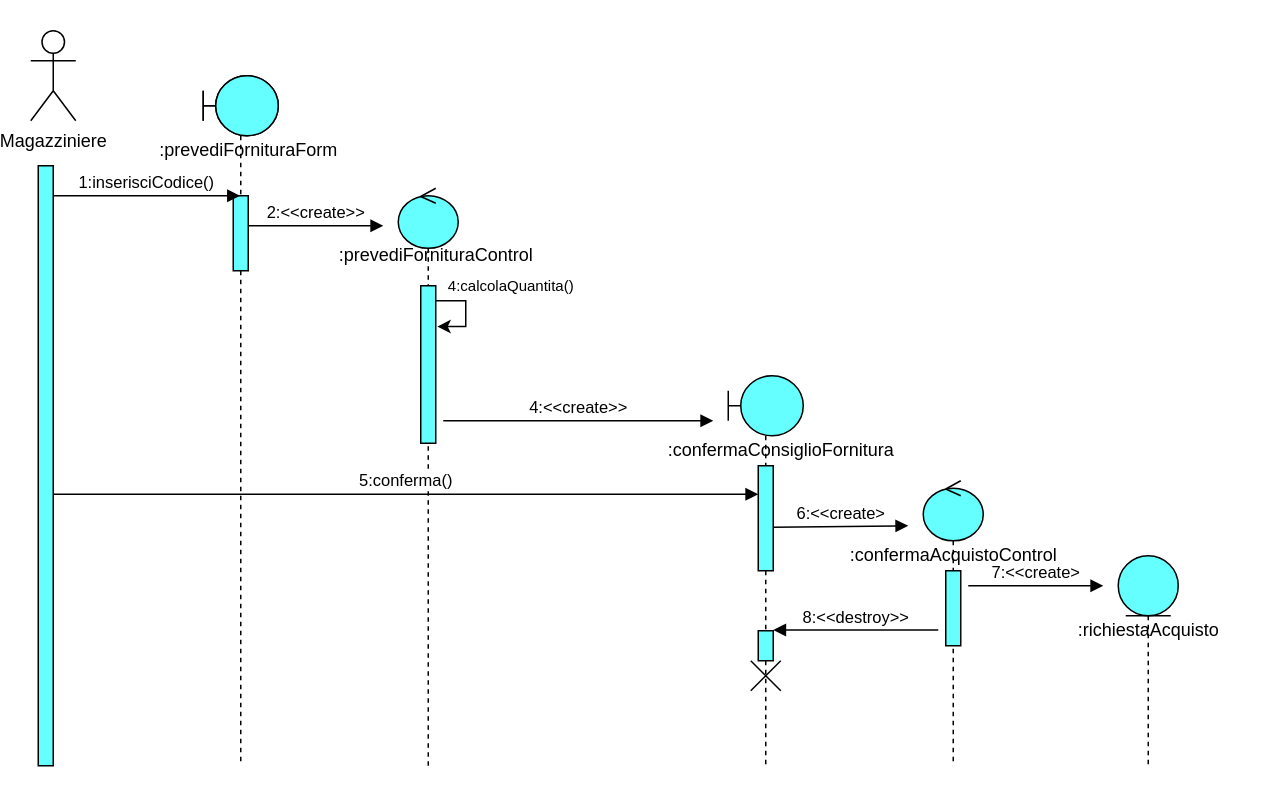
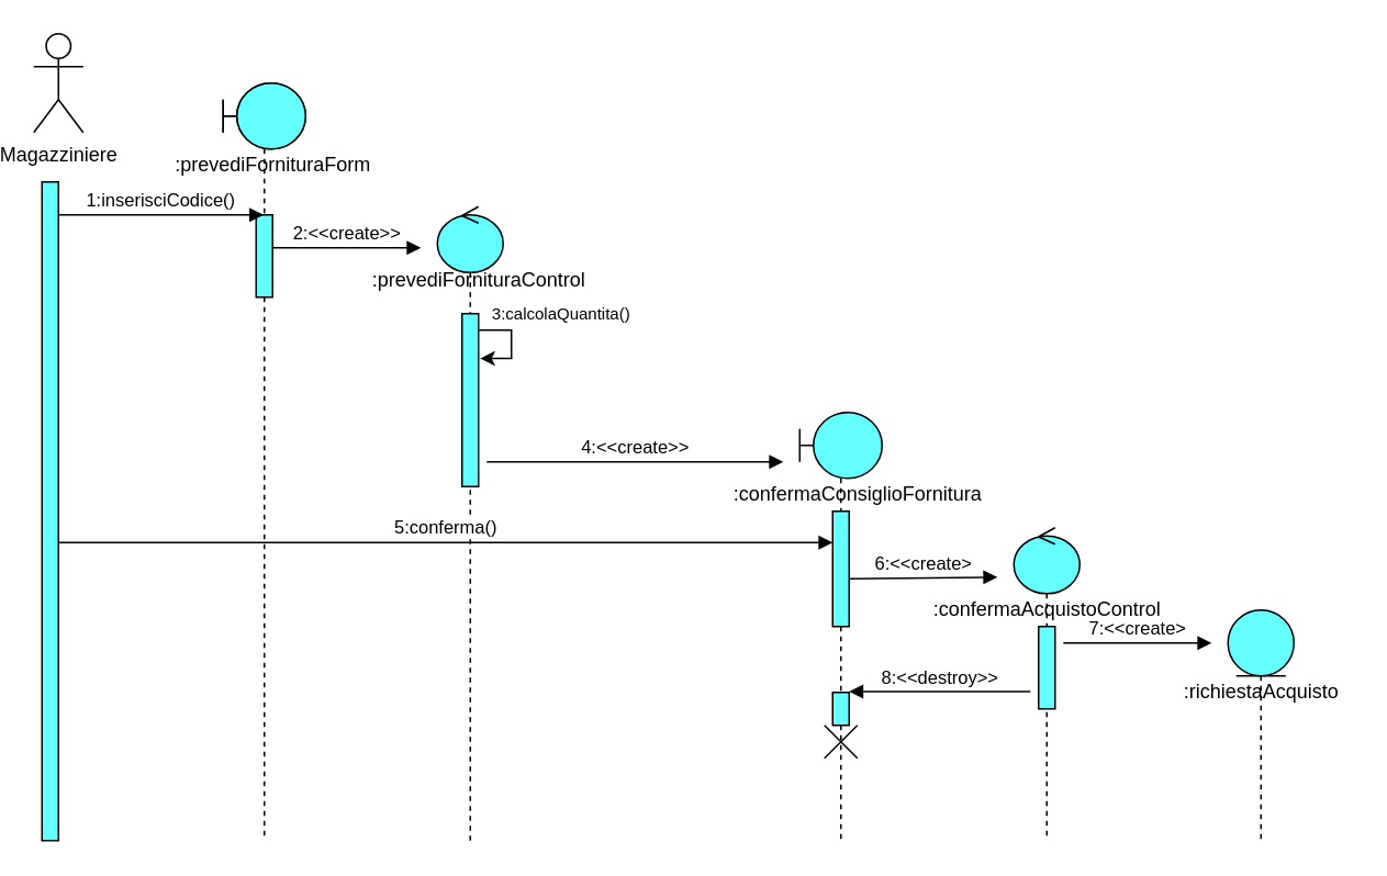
- <mxCell id="29" value="&lt;font size=&quot;1&quot;&gt;4:calcolaQuantita()&lt;/font&gt;" style="text;html=1;align=center;verticalAlign=middle;resizable=0;points=[];autosize=1;" parent="1" vertex="1"><mxGeometry x="290" y="180" width="100" height="20" as="geometry" /></mxCell>
+ <mxCell id="29" value="&lt;font size=&quot;1&quot;&gt;3:calcolaQuantita()&lt;/font&gt;" style="text;html=1;align=center;verticalAlign=middle;resizable=0;points=[];autosize=1;" parent="1" vertex="1"><mxGeometry x="290" y="180" width="100" height="20" as="geometry" /></mxCell>
